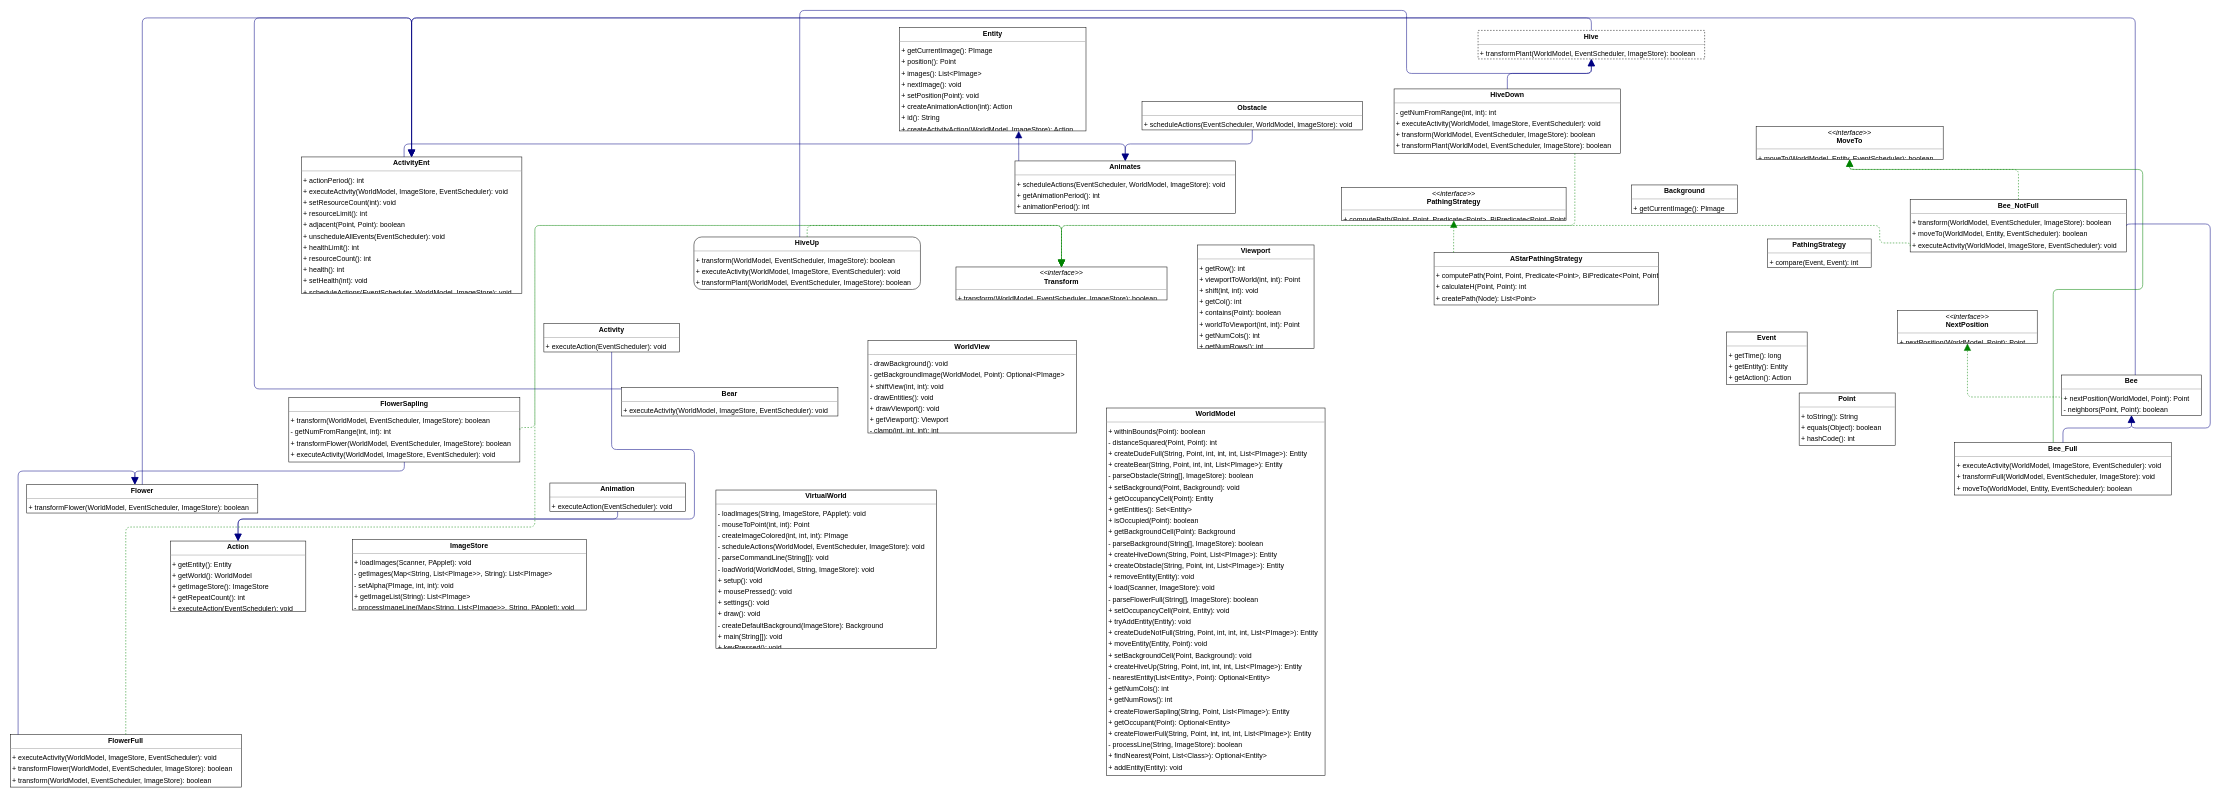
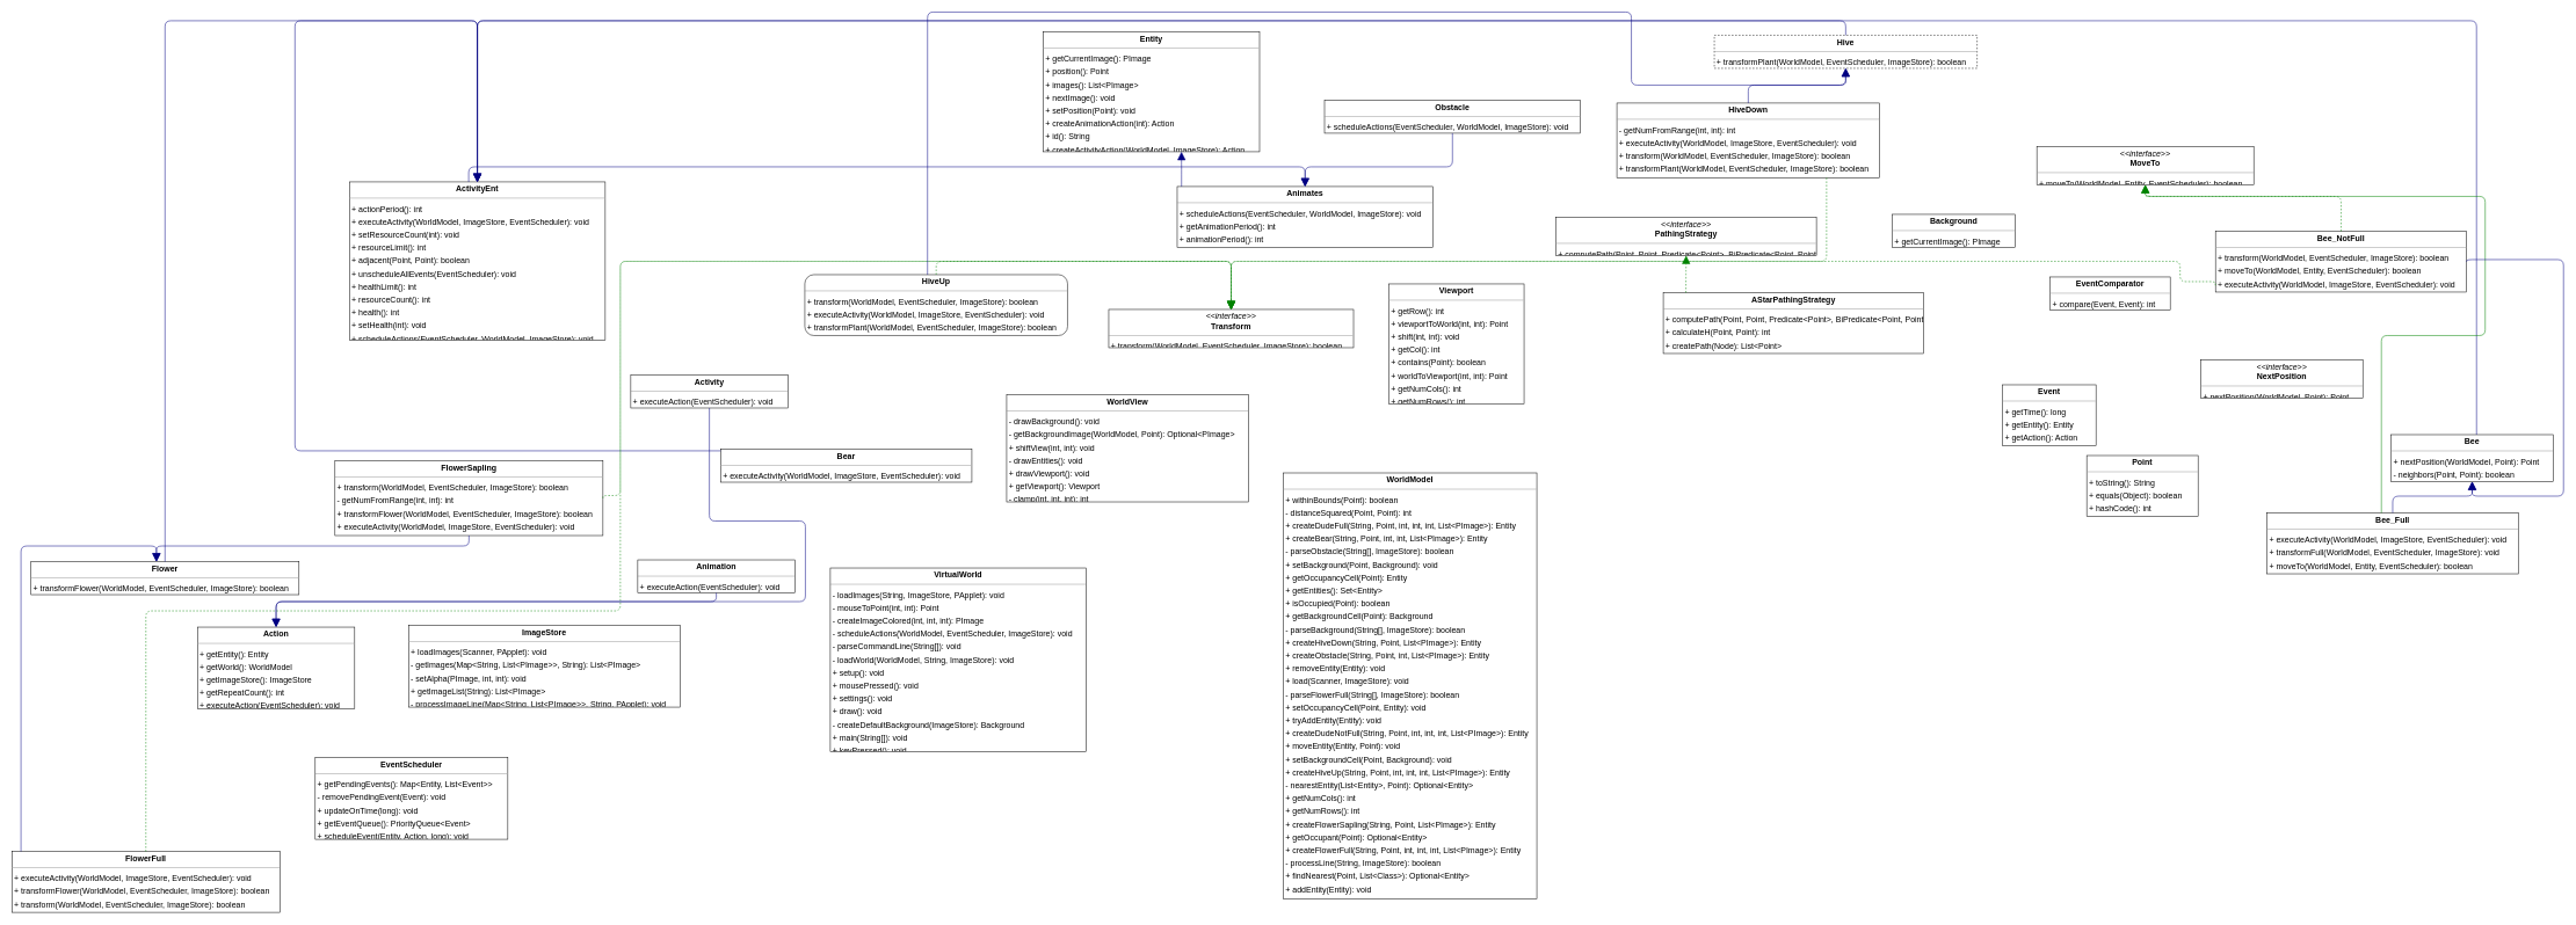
- <mxCell id="26" value="&lt;p style=&quot;margin:0px;margin-top:4px;text-align:center;&quot;&gt;&lt;b&gt;Obstacle&lt;/b&gt;&lt;/p&gt;&lt;hr size=&quot;1&quot;/&gt;&lt;p style=&quot;margin:0 0 0 4px;line-height:1.6;&quot;&gt;+ scheduleActions(EventScheduler, WorldModel, ImageStore): void&lt;/p&gt;" style="verticalAlign=top;align=left;overflow=fill;fontSize=14;fontFamily=Helvetica;html=1;rounded=0;shadow=0;comic=0;labelBackgroundColor=none;strokeWidth=1;" parent="1" vertex="1"><mxGeometry x="2283" y="202" width="441" height="57" as="geometry" /></mxCell>
+ <mxCell id="26" value="&lt;p style=&quot;margin:0px;margin-top:4px;text-align:center;&quot;&gt;&lt;b&gt;Obstacle&lt;/b&gt;&lt;/p&gt;&lt;hr size=&quot;1&quot;/&gt;&lt;p style=&quot;margin:0 0 0 4px;line-height:1.6;&quot;&gt;+ scheduleActions(EventScheduler, WorldModel, ImageStore): void&lt;/p&gt;" style="verticalAlign=top;align=left;overflow=fill;fontSize=14;fontFamily=Helvetica;html=1;rounded=0;shadow=0;comic=0;labelBackgroundColor=none;strokeWidth=1;" parent="1" vertex="1"><mxGeometry x="2283" y="172" width="441" height="57" as="geometry" /></mxCell>
- <mxCell id="15" value="&lt;p style=&quot;margin:0px;margin-top:4px;text-align:center;&quot;&gt;&lt;b&gt;PathingStrategy&lt;/b&gt;&lt;/p&gt;&lt;hr size=&quot;1&quot;/&gt;&lt;p style=&quot;margin:0 0 0 4px;line-height:1.6;&quot;&gt;+ compare(Event, Event): int&lt;/p&gt;" style="verticalAlign=top;align=left;overflow=fill;fontSize=14;fontFamily=Helvetica;html=1;rounded=0;shadow=0;comic=0;labelBackgroundColor=none;strokeWidth=1;" parent="1" vertex="1"><mxGeometry x="3534" y="477" width="207" height="57" as="geometry" /></mxCell>
+ <mxCell id="15" value="&lt;p style=&quot;margin:0px;margin-top:4px;text-align:center;&quot;&gt;&lt;b&gt;EventComparator&lt;/b&gt;&lt;/p&gt;&lt;hr size=&quot;1&quot;/&gt;&lt;p style=&quot;margin:0 0 0 4px;line-height:1.6;&quot;&gt;+ compare(Event, Event): int&lt;/p&gt;" style="verticalAlign=top;align=left;overflow=fill;fontSize=14;fontFamily=Helvetica;html=1;rounded=0;shadow=0;comic=0;labelBackgroundColor=none;strokeWidth=1;" parent="1" vertex="1"><mxGeometry x="3534" y="477" width="207" height="57" as="geometry" /></mxCell>
- <mxCell id="41" value="" style="html=1;rounded=1;edgeStyle=orthogonalEdgeStyle;dashed=1;startArrow=none;endArrow=block;endSize=12;strokeColor=#008200;exitX=0.000;exitY=0.588;exitDx=0;exitDy=0;entryX=0.500;entryY=1.001;entryDx=0;entryDy=0;" parent="1" source="10" target="25" edge="1"><mxGeometry width="50" height="50" relative="1" as="geometry"><Array as="points"><mxPoint x="3933" y="793" /></Array></mxGeometry></mxCell>
+ <mxCell id="16" value="&lt;p style=&quot;margin:0px;margin-top:4px;text-align:center;&quot;&gt;&lt;b&gt;EventScheduler&lt;/b&gt;&lt;/p&gt;&lt;hr size=&quot;1&quot;/&gt;&lt;p style=&quot;margin:0 0 0 4px;line-height:1.6;&quot;&gt;+ getPendingEvents(): Map&amp;lt;Entity, List&amp;lt;Event&amp;gt;&amp;gt;&lt;br/&gt;- removePendingEvent(Event): void&lt;br/&gt;+ updateOnTime(long): void&lt;br/&gt;+ getEventQueue(): PriorityQueue&amp;lt;Event&amp;gt;&lt;br/&gt;+ scheduleEvent(Entity, Action, long): void&lt;/p&gt;" style="verticalAlign=top;align=left;overflow=fill;fontSize=14;fontFamily=Helvetica;html=1;rounded=0;shadow=0;comic=0;labelBackgroundColor=none;strokeWidth=1;" parent="1" vertex="1"><mxGeometry x="543" y="1306" width="332" height="141" as="geometry" /></mxCell>
